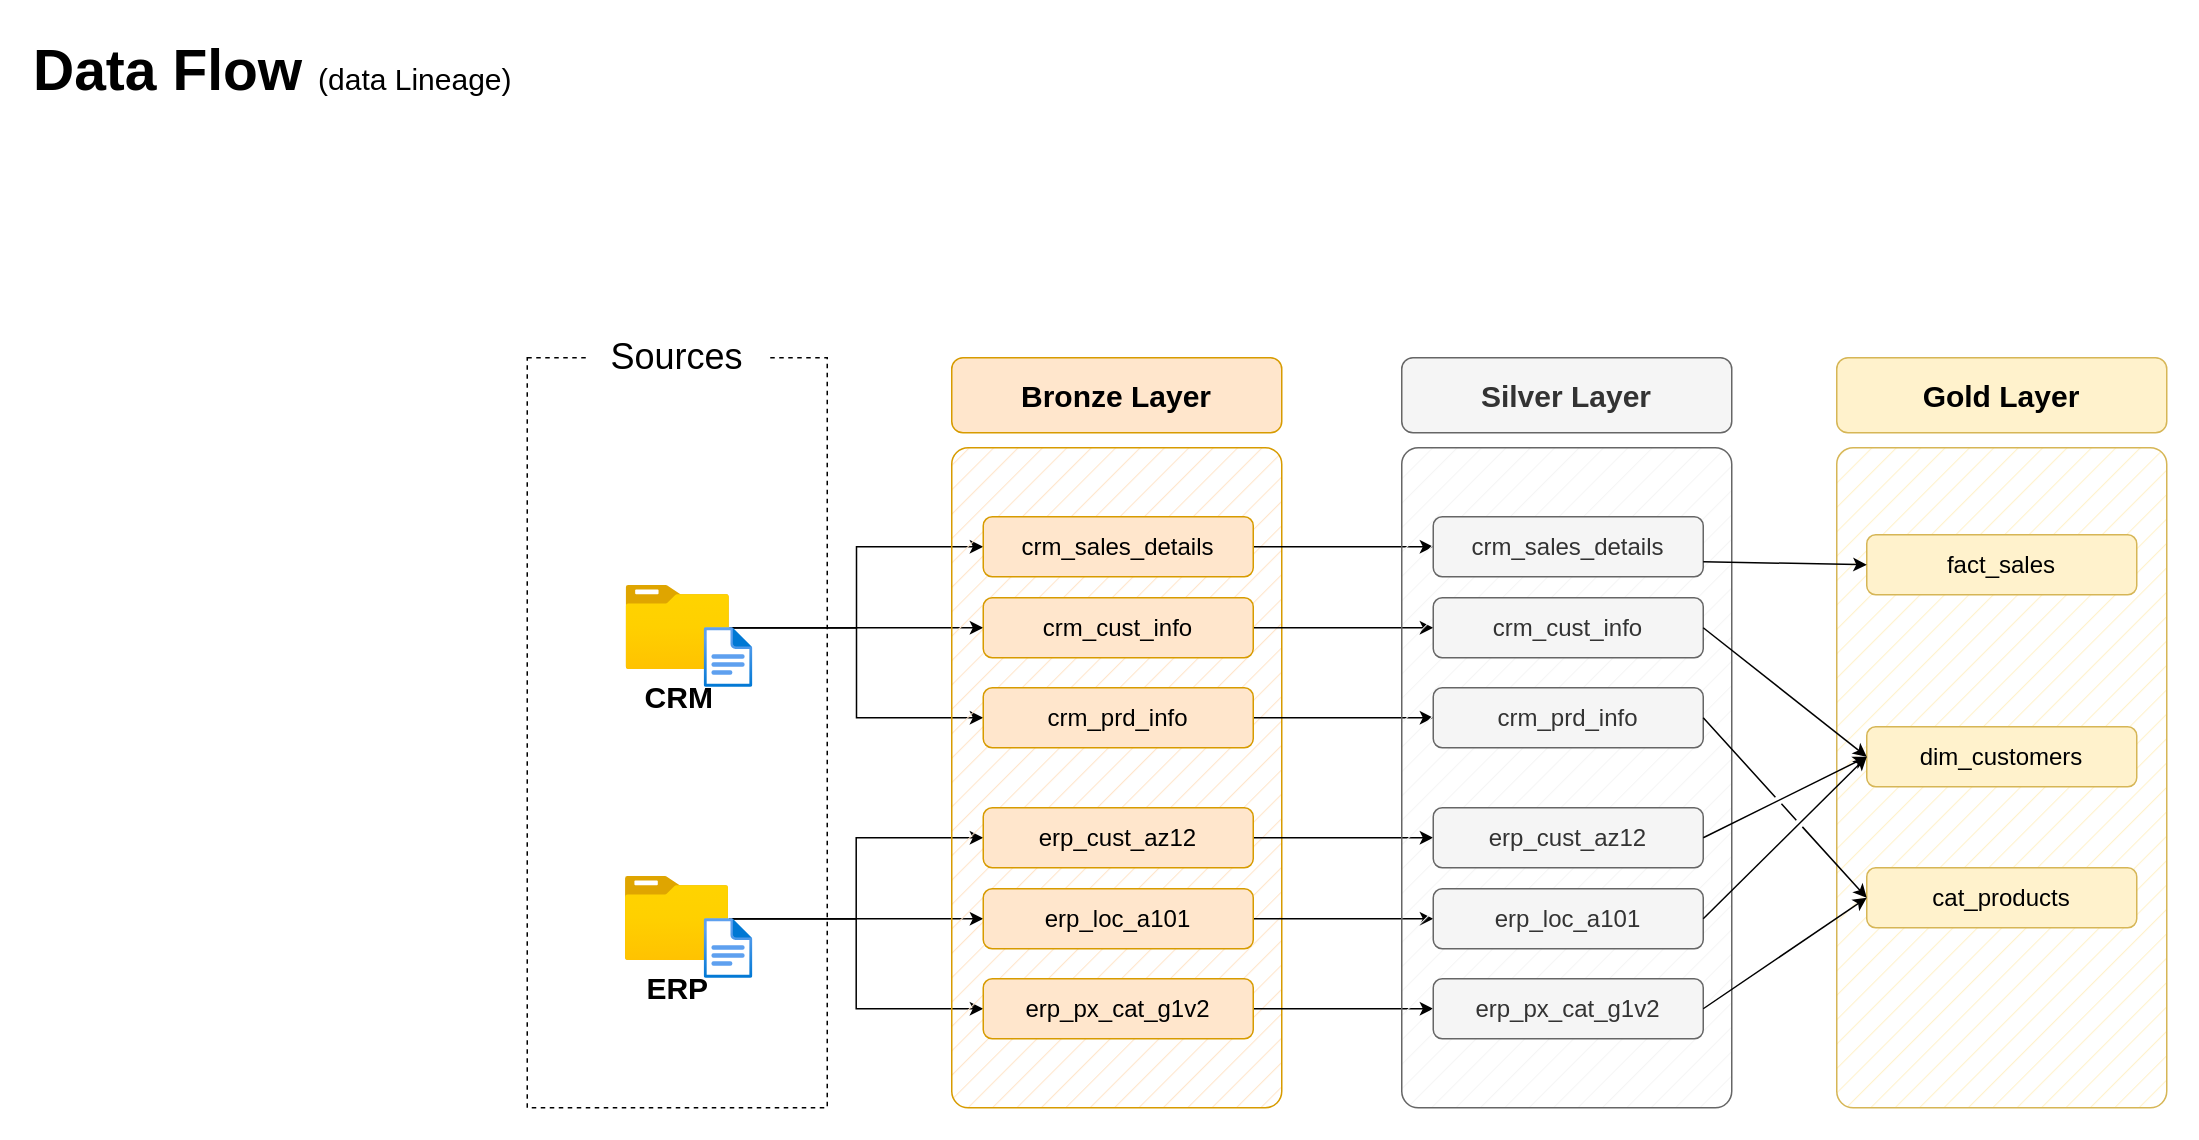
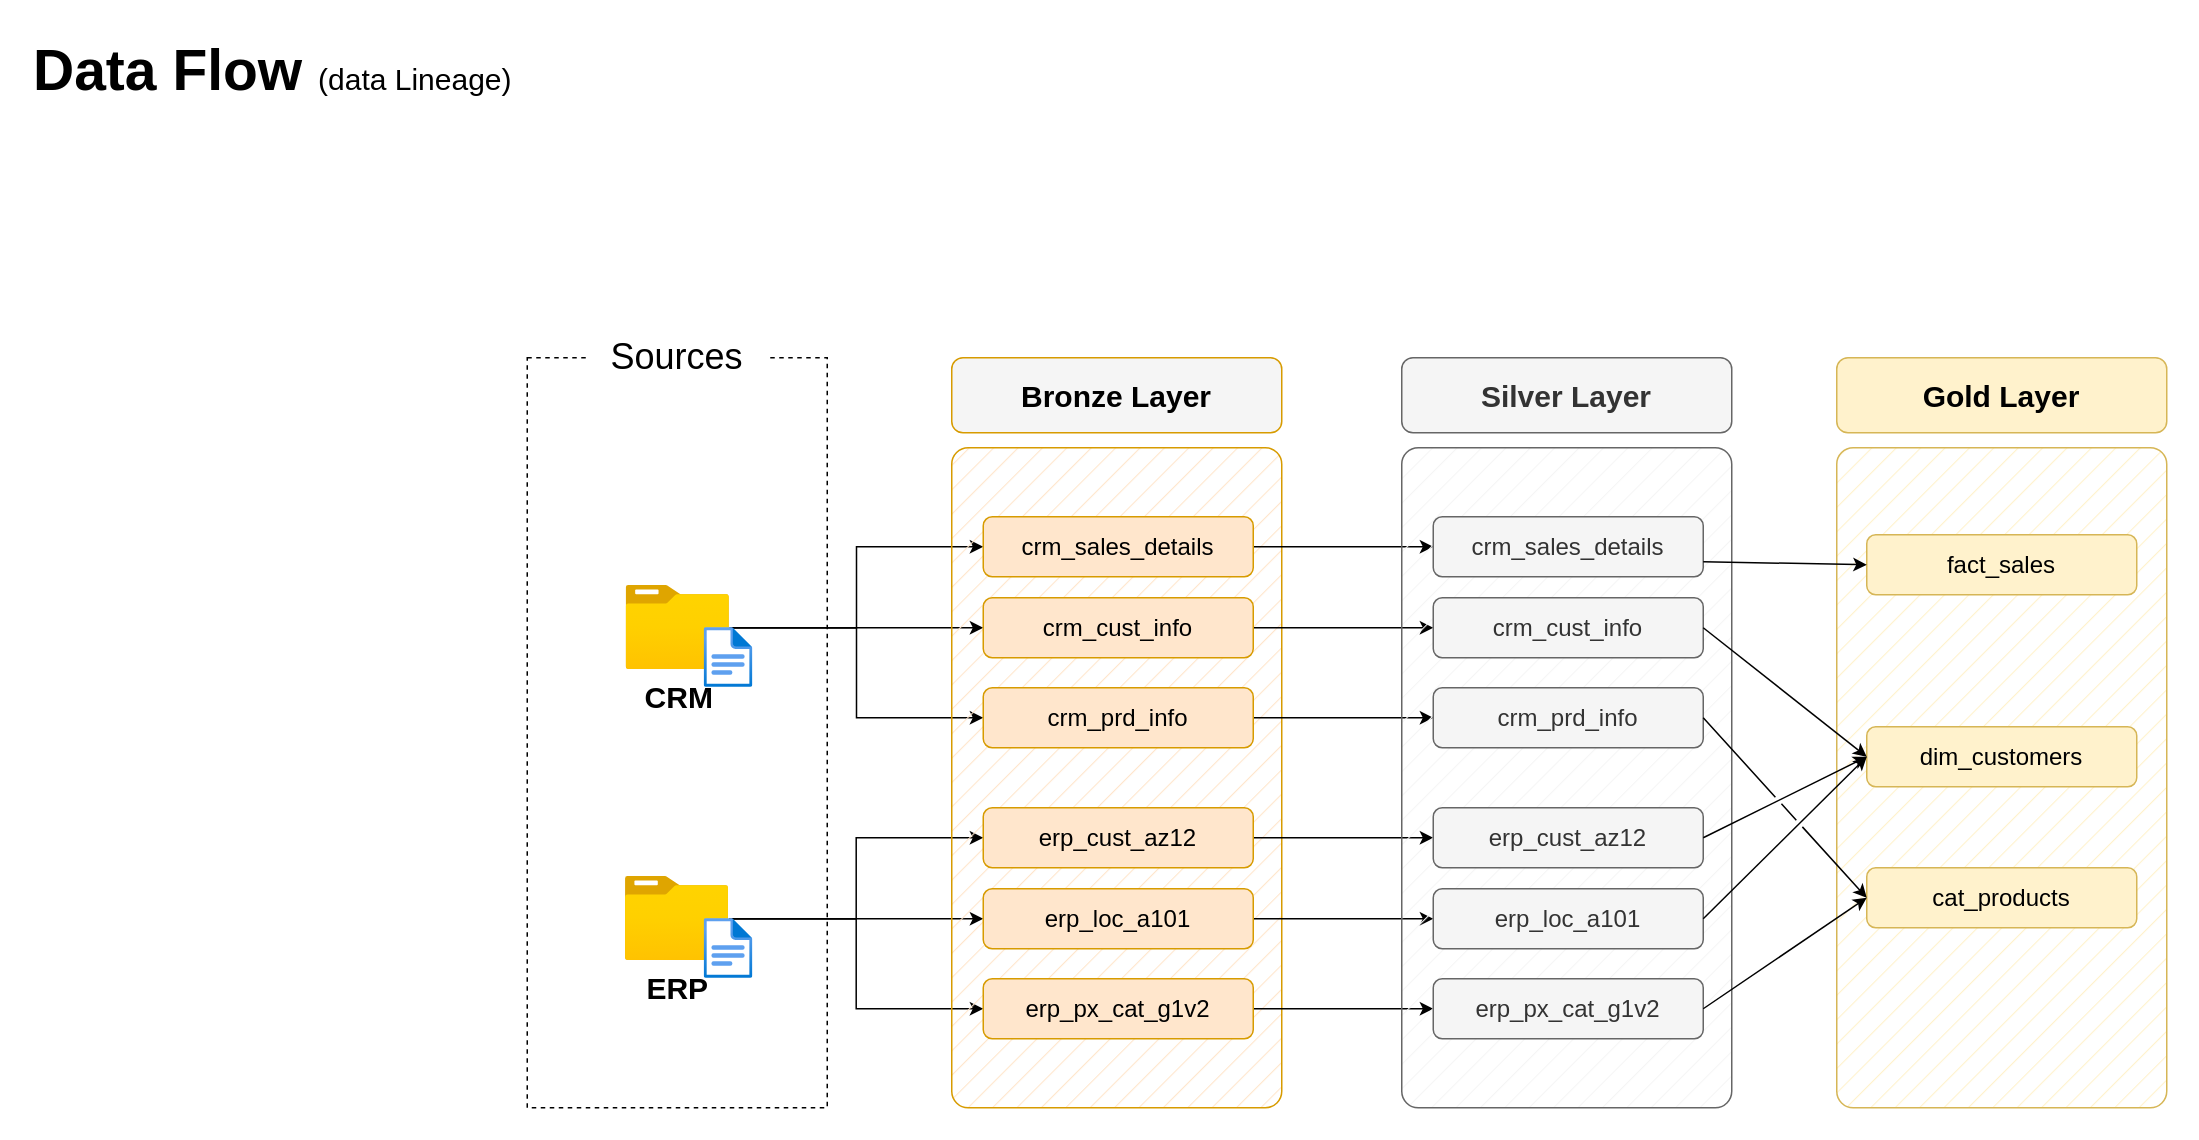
- <mxCell id="14" value="Bronze Layer" style="rounded=1;whiteSpace=wrap;html=1;fillColor=#ffe6cc;strokeColor=#d79b00;fontSize=20;fontStyle=1" parent="1" vertex="1"><mxGeometry x="634" y="238" width="220" height="50" as="geometry" /></mxCell>
+ <mxCell id="14" value="Bronze Layer" style="rounded=1;whiteSpace=wrap;html=1;fillColor=#f5f5f5;strokeColor=#d79b00;fontSize=20;fontStyle=1;" parent="1" vertex="1"><mxGeometry x="634" y="238" width="220" height="50" as="geometry" /></mxCell>
